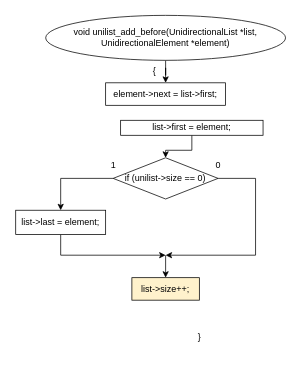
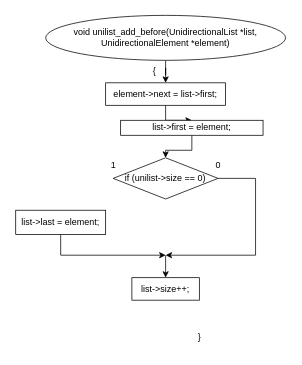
+ <mxCell id="4" value="" style="edgeStyle=orthogonalEdgeStyle;rounded=0;orthogonalLoop=1;jettySize=auto;html=1;" edge="1" parent="1" source="5" target="7"><mxGeometry relative="1" as="geometry" /></mxCell>
- <mxCell id="9" value="" style="edgeStyle=orthogonalEdgeStyle;rounded=0;orthogonalLoop=1;jettySize=auto;html=1;" edge="1" parent="1" source="11" target="13"><mxGeometry relative="1" as="geometry" /></mxCell>
- <mxCell id="14" value="list-&amp;gt;size++;" style="whiteSpace=wrap;html=1;fillColor=#fff2cc;" vertex="1" parent="1"><mxGeometry x="175" y="370" width="90" height="30" as="geometry" /></mxCell>
+ <mxCell id="14" value="list-&amp;gt;size++;" style="whiteSpace=wrap;html=1;" vertex="1" parent="1"><mxGeometry x="175" y="370" width="90" height="30" as="geometry" /></mxCell>
